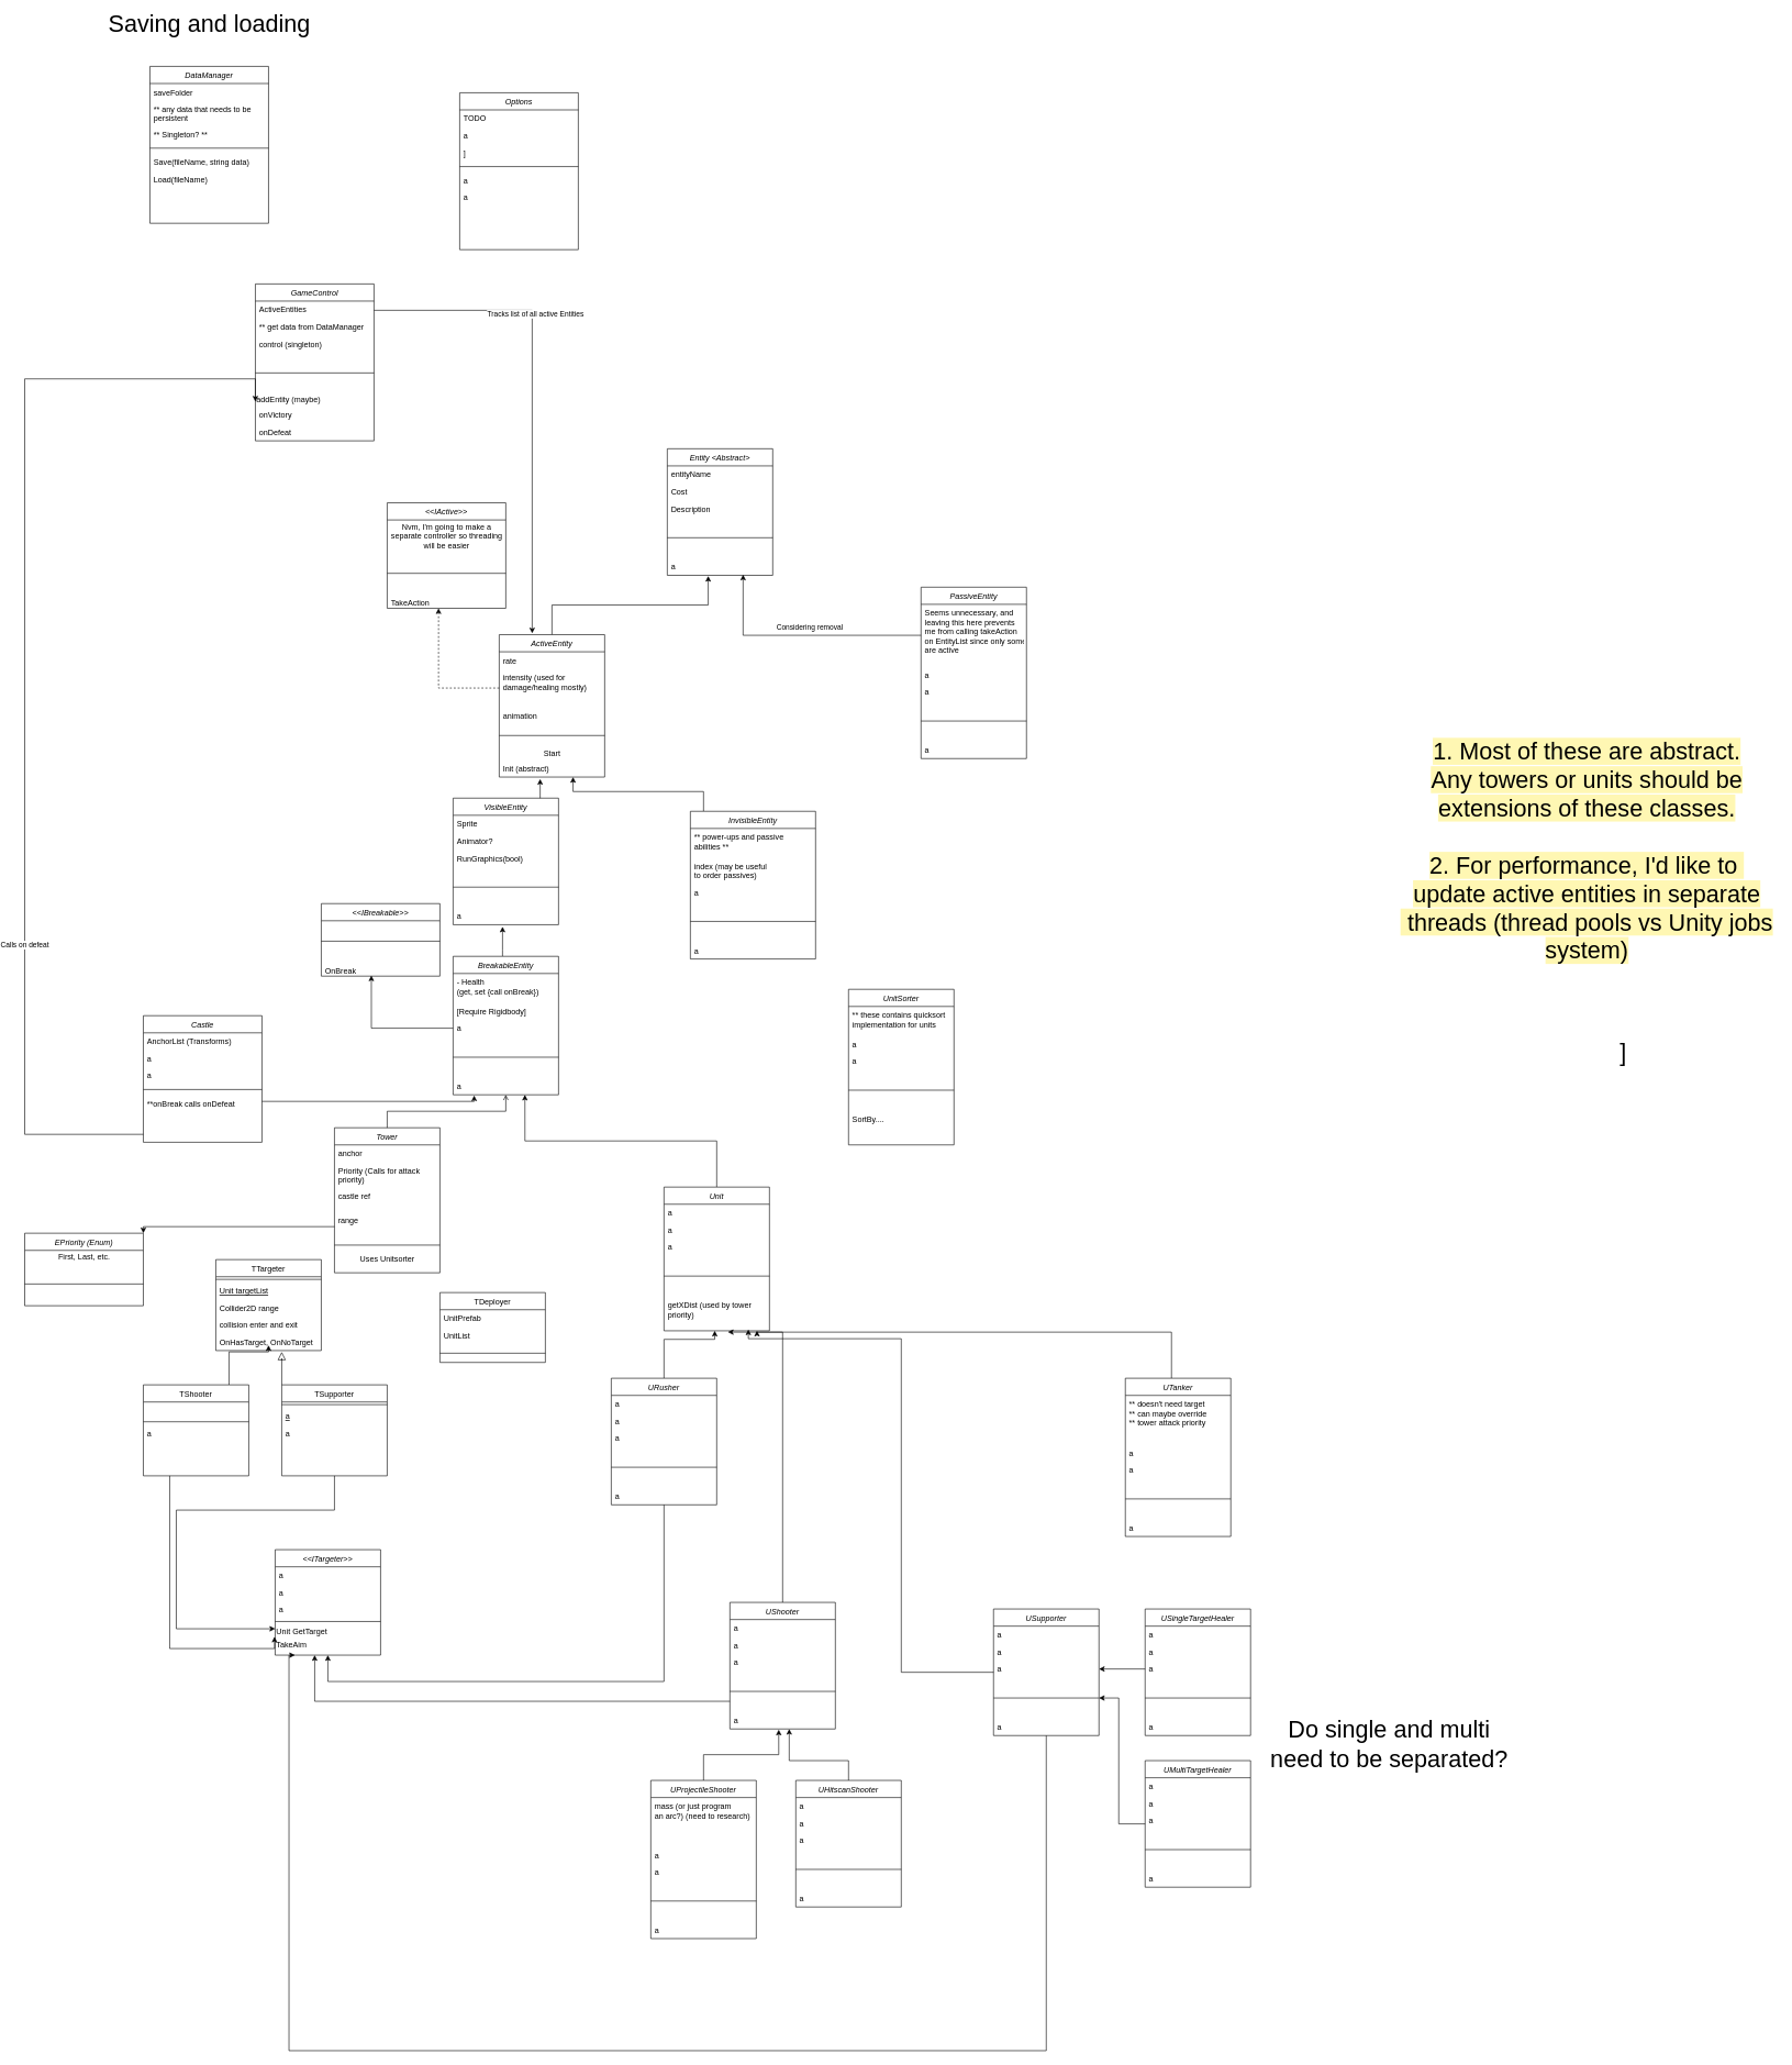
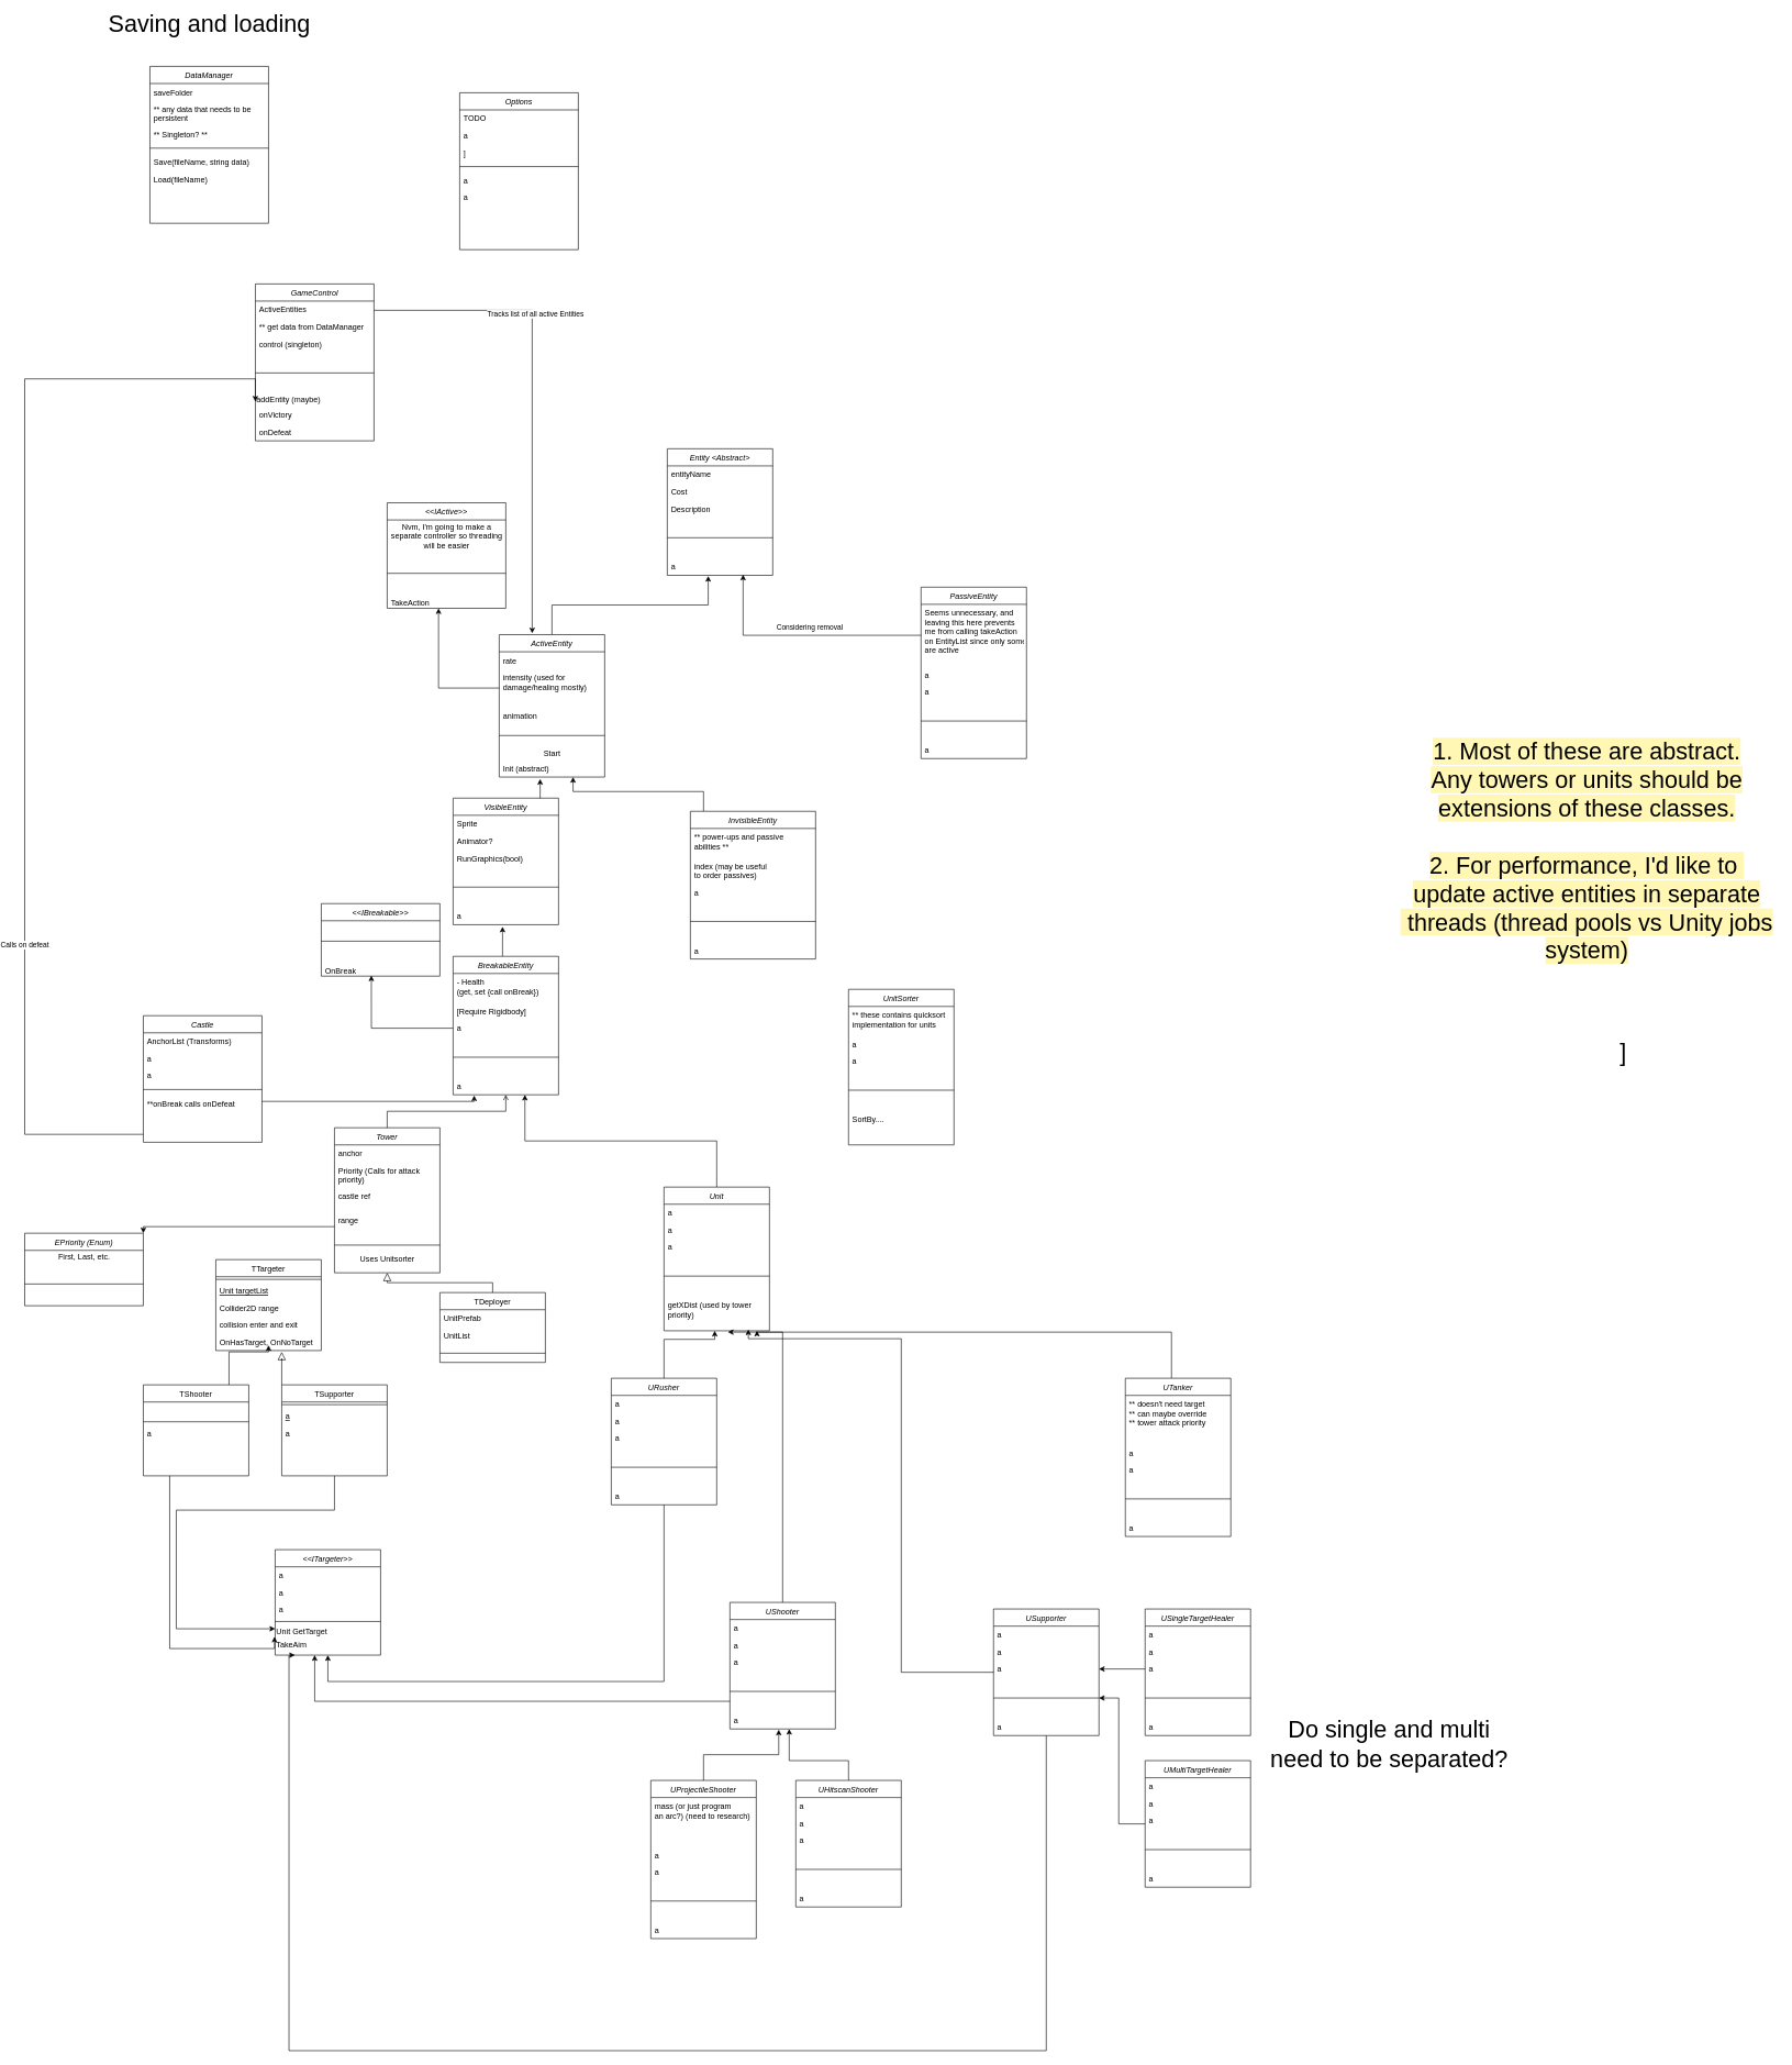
- <mxCell id="137" style="edgeStyle=orthogonalEdgeStyle;rounded=0;orthogonalLoop=1;jettySize=auto;html=1;entryX=0.433;entryY=1;entryDx=0;entryDy=0;entryPerimeter=0;exitX=0;exitY=0.5;exitDx=0;exitDy=0;dashed=1;" parent="1" source="89" target="136" edge="1"><mxGeometry relative="1" as="geometry" /></mxCell>
+ <mxCell id="137" style="edgeStyle=orthogonalEdgeStyle;rounded=0;orthogonalLoop=1;jettySize=auto;html=1;entryX=0.433;entryY=1;entryDx=0;entryDy=0;entryPerimeter=0;exitX=0;exitY=0.5;exitDx=0;exitDy=0;" parent="1" source="89" target="136" edge="1"><mxGeometry relative="1" as="geometry" /></mxCell>
+ <mxCell id="20" value="" style="endArrow=block;endSize=10;endFill=0;shadow=0;strokeWidth=1;rounded=0;edgeStyle=elbowEdgeStyle;elbow=vertical;" parent="1" source="16" target="3" edge="1"><mxGeometry width="160" relative="1" as="geometry"><mxPoint x="480" y="1963" as="sourcePoint" /><mxPoint x="580" y="1861" as="targetPoint" /></mxGeometry></mxCell>
